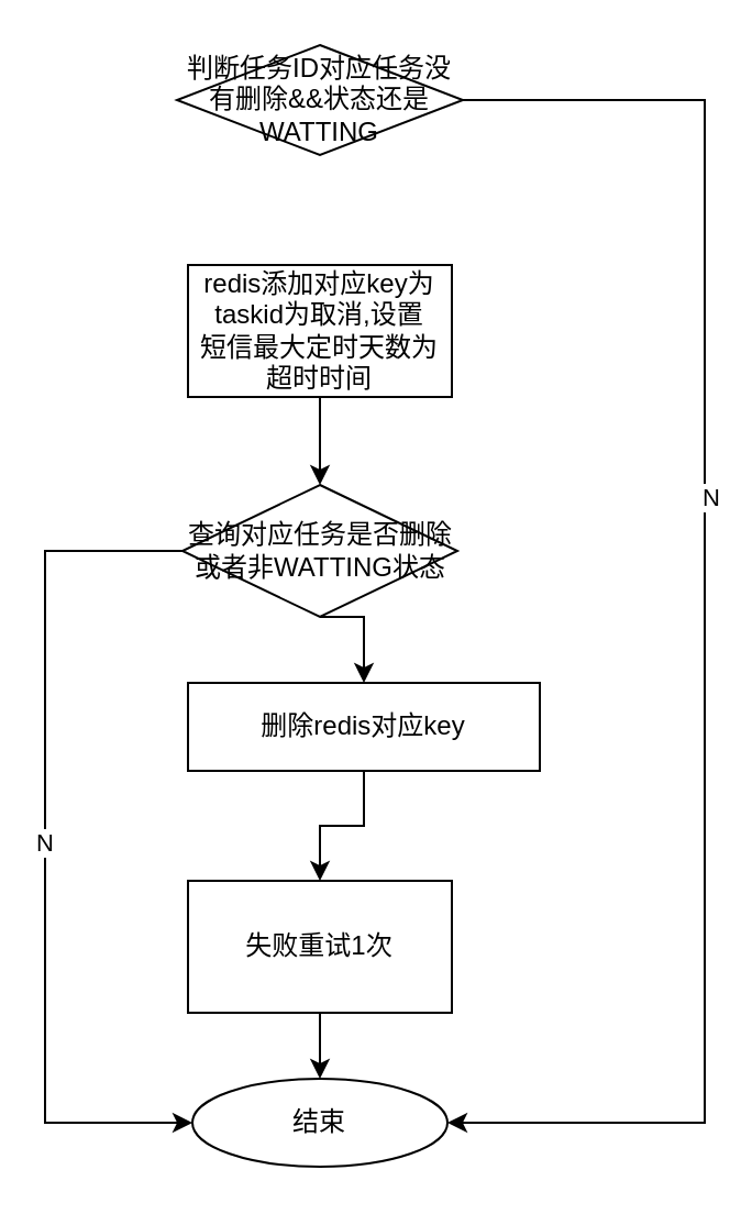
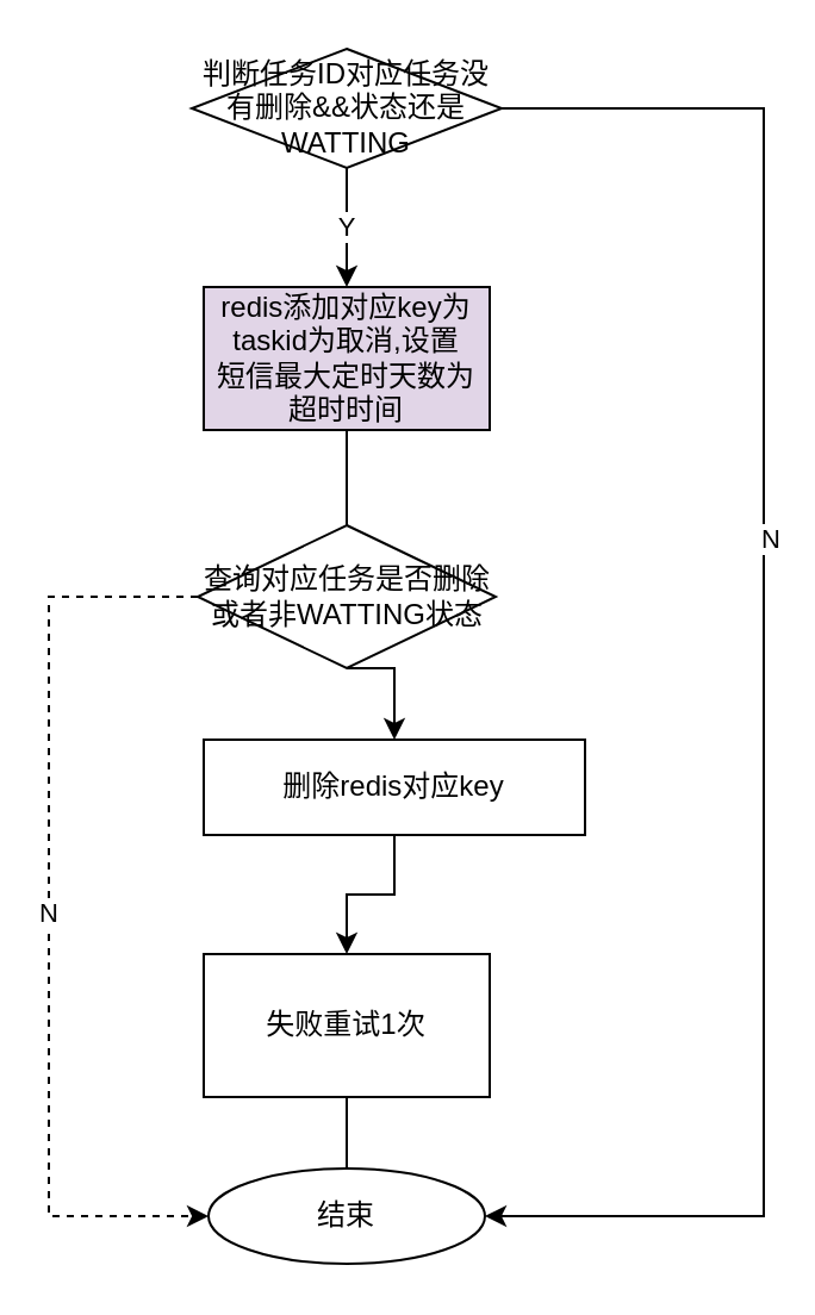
+ <mxCell id="5" value="Y" style="edgeStyle=orthogonalEdgeStyle;rounded=0;orthogonalLoop=1;jettySize=auto;html=1;exitX=0.5;exitY=1;exitDx=0;exitDy=0;entryX=0.5;entryY=0;entryDx=0;entryDy=0;" edge="1" parent="1" source="8" target="4"><mxGeometry relative="1" as="geometry" /></mxCell>
- <mxCell id="4" value="redis添加对应key为taskid为取消,设置&lt;br&gt;短信最大定时天数为超时时间" style="rounded=0;whiteSpace=wrap;html=1;" vertex="1" parent="1"><mxGeometry x="85" y="120" width="120" height="60" as="geometry" /></mxCell>
+ <mxCell id="4" value="redis添加对应key为taskid为取消,设置&lt;br&gt;短信最大定时天数为超时时间" style="rounded=0;whiteSpace=wrap;html=1;fillColor=#e1d5e7;" vertex="1" parent="1"><mxGeometry x="85" y="120" width="120" height="60" as="geometry" /></mxCell>
- <mxCell id="3" style="edgeStyle=orthogonalEdgeStyle;rounded=0;orthogonalLoop=1;jettySize=auto;html=1;entryX=0.5;entryY=0;entryDx=0;entryDy=0;" edge="1" parent="1" source="4" target="11"><mxGeometry relative="1" as="geometry" /></mxCell>
+ <mxCell id="3" style="edgeStyle=orthogonalEdgeStyle;rounded=0;orthogonalLoop=1;jettySize=auto;html=1;entryX=0.5;entryY=0;entryDx=0;entryDy=0;endArrow=none;" edge="1" parent="1" source="4" target="11"><mxGeometry relative="1" as="geometry" /></mxCell>
- <mxCell id="9" value="N" style="edgeStyle=orthogonalEdgeStyle;rounded=0;orthogonalLoop=1;jettySize=auto;html=1;entryX=0;entryY=0.5;entryDx=0;entryDy=0;" edge="1" parent="1" source="11" target="2"><mxGeometry relative="1" as="geometry"><Array as="points"><mxPoint x="20" y="250" /><mxPoint x="20" y="510" /></Array></mxGeometry></mxCell>
+ <mxCell id="9" value="N" style="edgeStyle=orthogonalEdgeStyle;rounded=0;orthogonalLoop=1;jettySize=auto;html=1;entryX=0;entryY=0.5;entryDx=0;entryDy=0;dashed=1;" edge="1" parent="1" source="11" target="2"><mxGeometry relative="1" as="geometry"><Array as="points"><mxPoint x="20" y="250" /><mxPoint x="20" y="510" /></Array></mxGeometry></mxCell>
- <mxCell id="14" style="edgeStyle=orthogonalEdgeStyle;rounded=0;orthogonalLoop=1;jettySize=auto;html=1;entryX=0.5;entryY=0;entryDx=0;entryDy=0;" edge="1" parent="1" source="15" target="2"><mxGeometry relative="1" as="geometry" /></mxCell>
+ <mxCell id="14" style="edgeStyle=orthogonalEdgeStyle;rounded=0;orthogonalLoop=1;jettySize=auto;html=1;entryX=0.5;entryY=0;entryDx=0;entryDy=0;endArrow=none;" edge="1" parent="1" source="15" target="2"><mxGeometry relative="1" as="geometry" /></mxCell>
